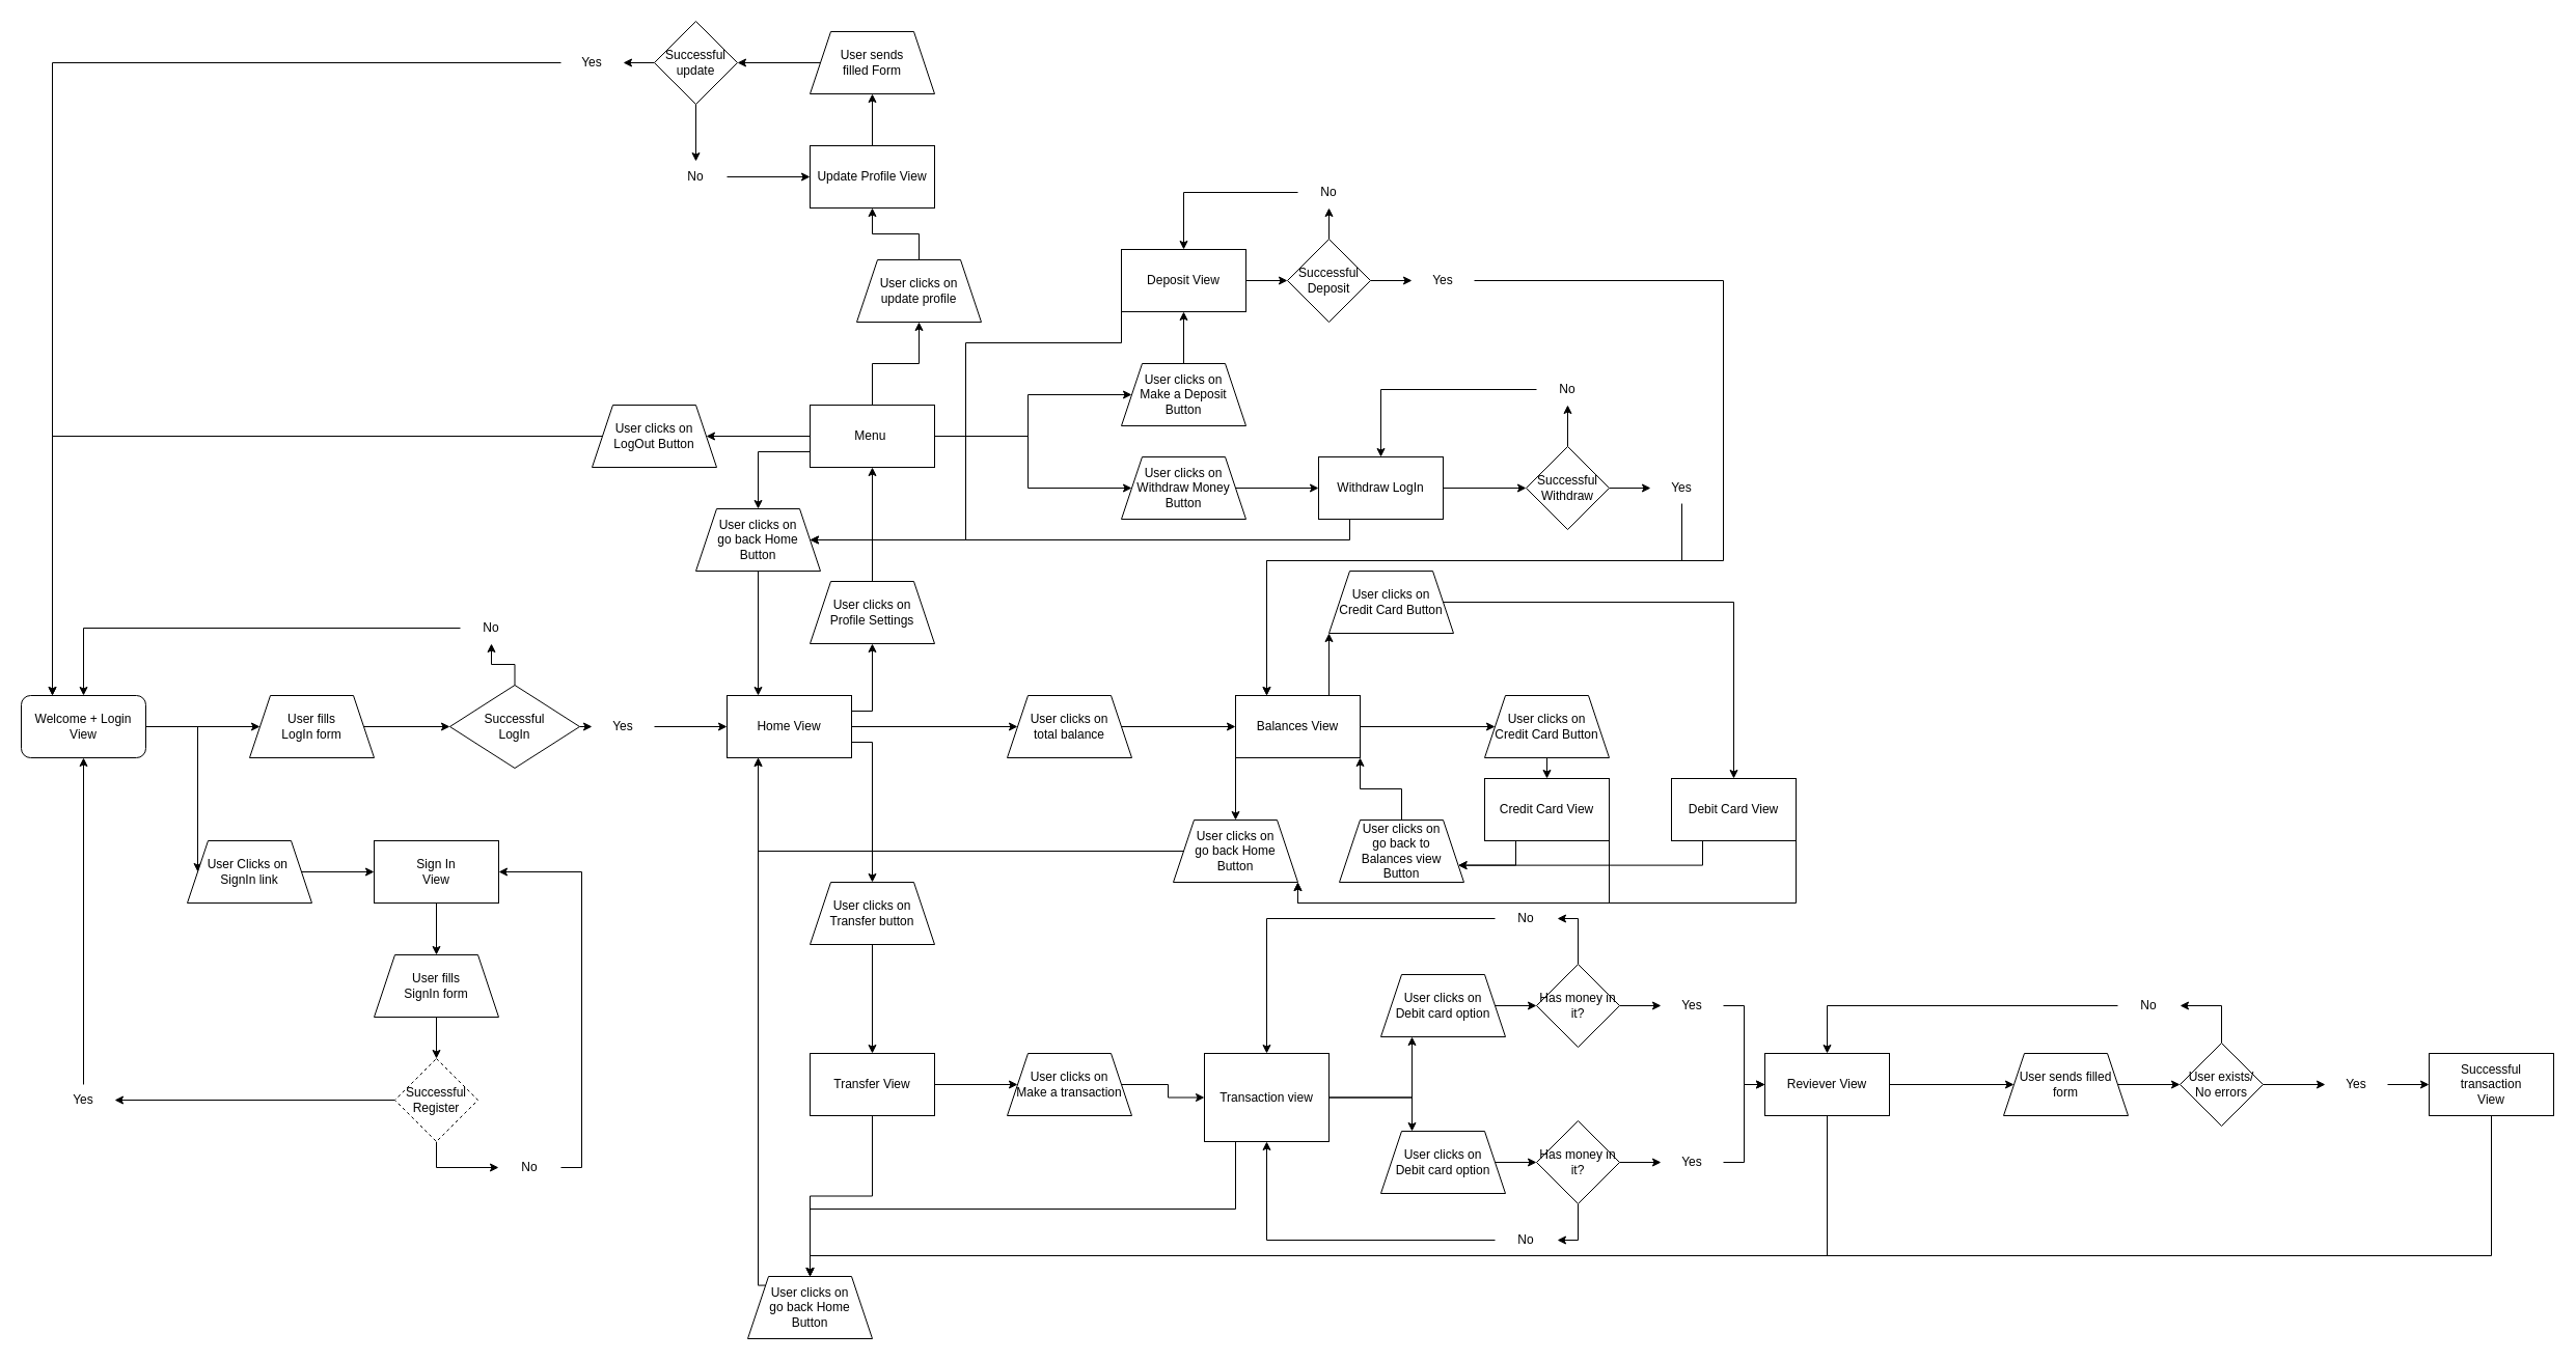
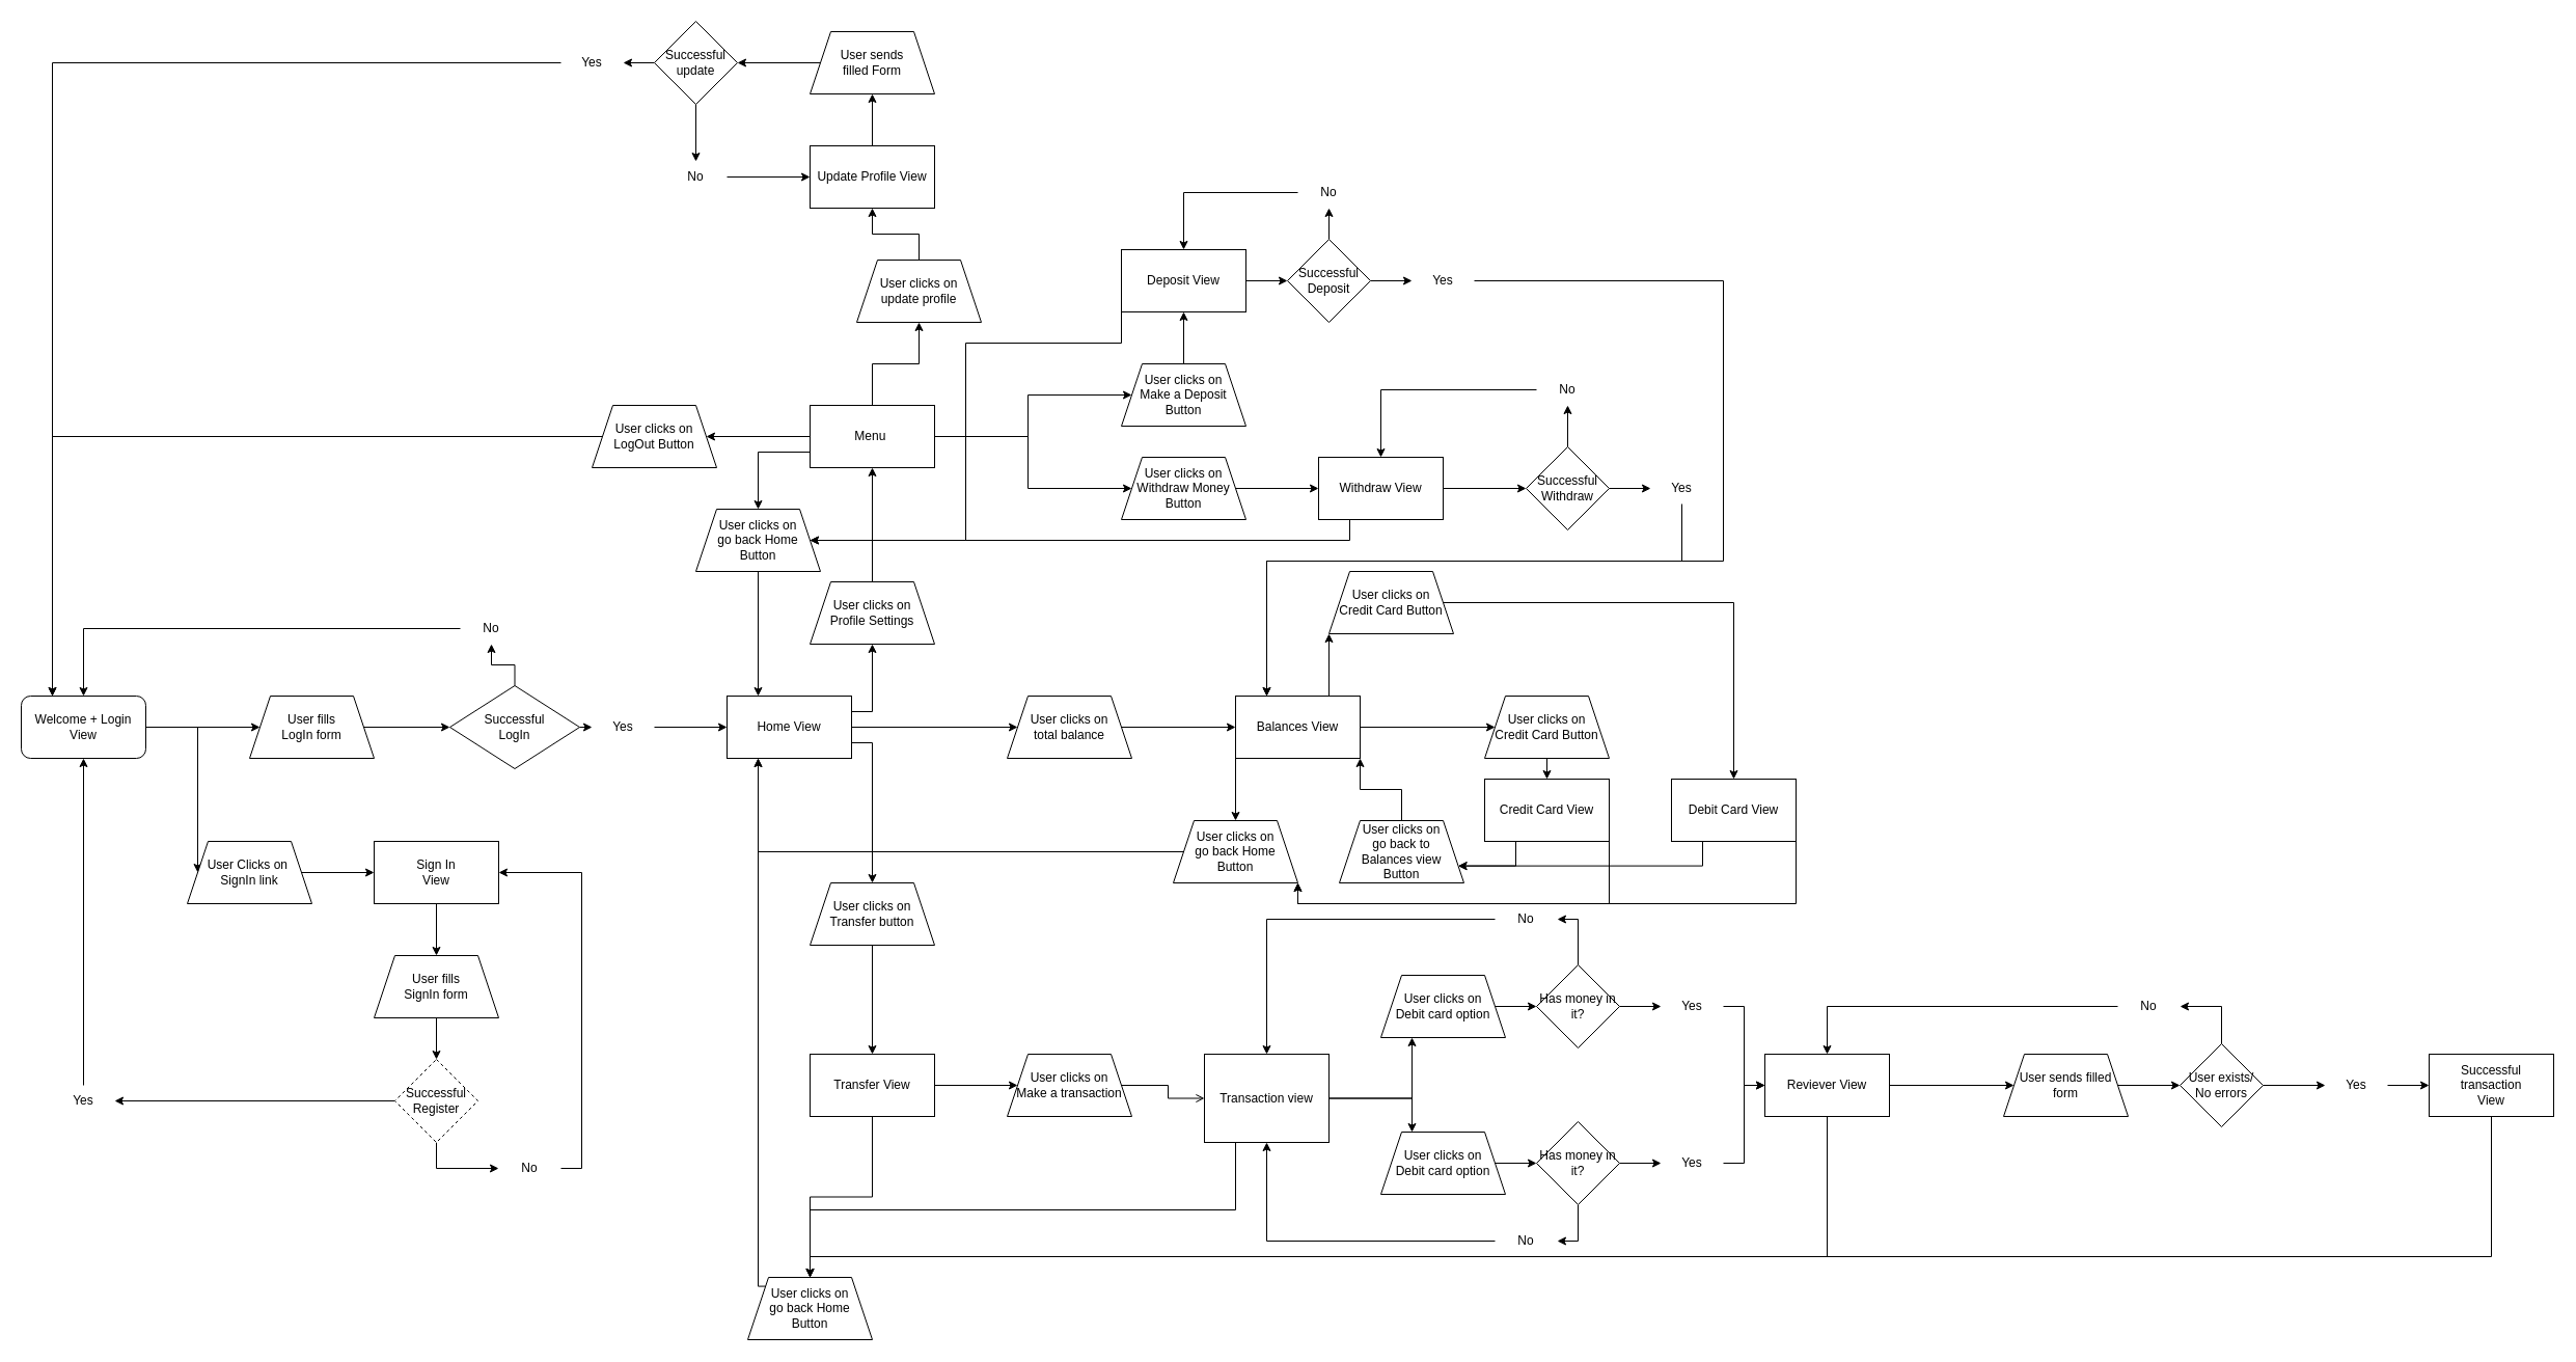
- <mxCell id="117" value="Withdraw LogIn" style="rounded=0;whiteSpace=wrap;html=1;" vertex="1" parent="1"><mxGeometry x="1270" y="440" width="120" height="60" as="geometry" /></mxCell>
+ <mxCell id="117" value="Withdraw View" style="rounded=0;whiteSpace=wrap;html=1;" vertex="1" parent="1"><mxGeometry x="1270" y="440" width="120" height="60" as="geometry" /></mxCell>
- <mxCell id="56" style="edgeStyle=orthogonalEdgeStyle;rounded=0;orthogonalLoop=1;jettySize=auto;html=1;exitX=1;exitY=0.5;exitDx=0;exitDy=0;entryX=0;entryY=0.5;entryDx=0;entryDy=0;" edge="1" parent="1" source="57" target="61"><mxGeometry relative="1" as="geometry" /></mxCell>
+ <mxCell id="56" style="edgeStyle=orthogonalEdgeStyle;rounded=0;orthogonalLoop=1;jettySize=auto;html=1;exitX=1;exitY=0.5;exitDx=0;exitDy=0;entryX=0;entryY=0.5;entryDx=0;entryDy=0;endArrow=open;" edge="1" parent="1" source="57" target="61"><mxGeometry relative="1" as="geometry" /></mxCell>
